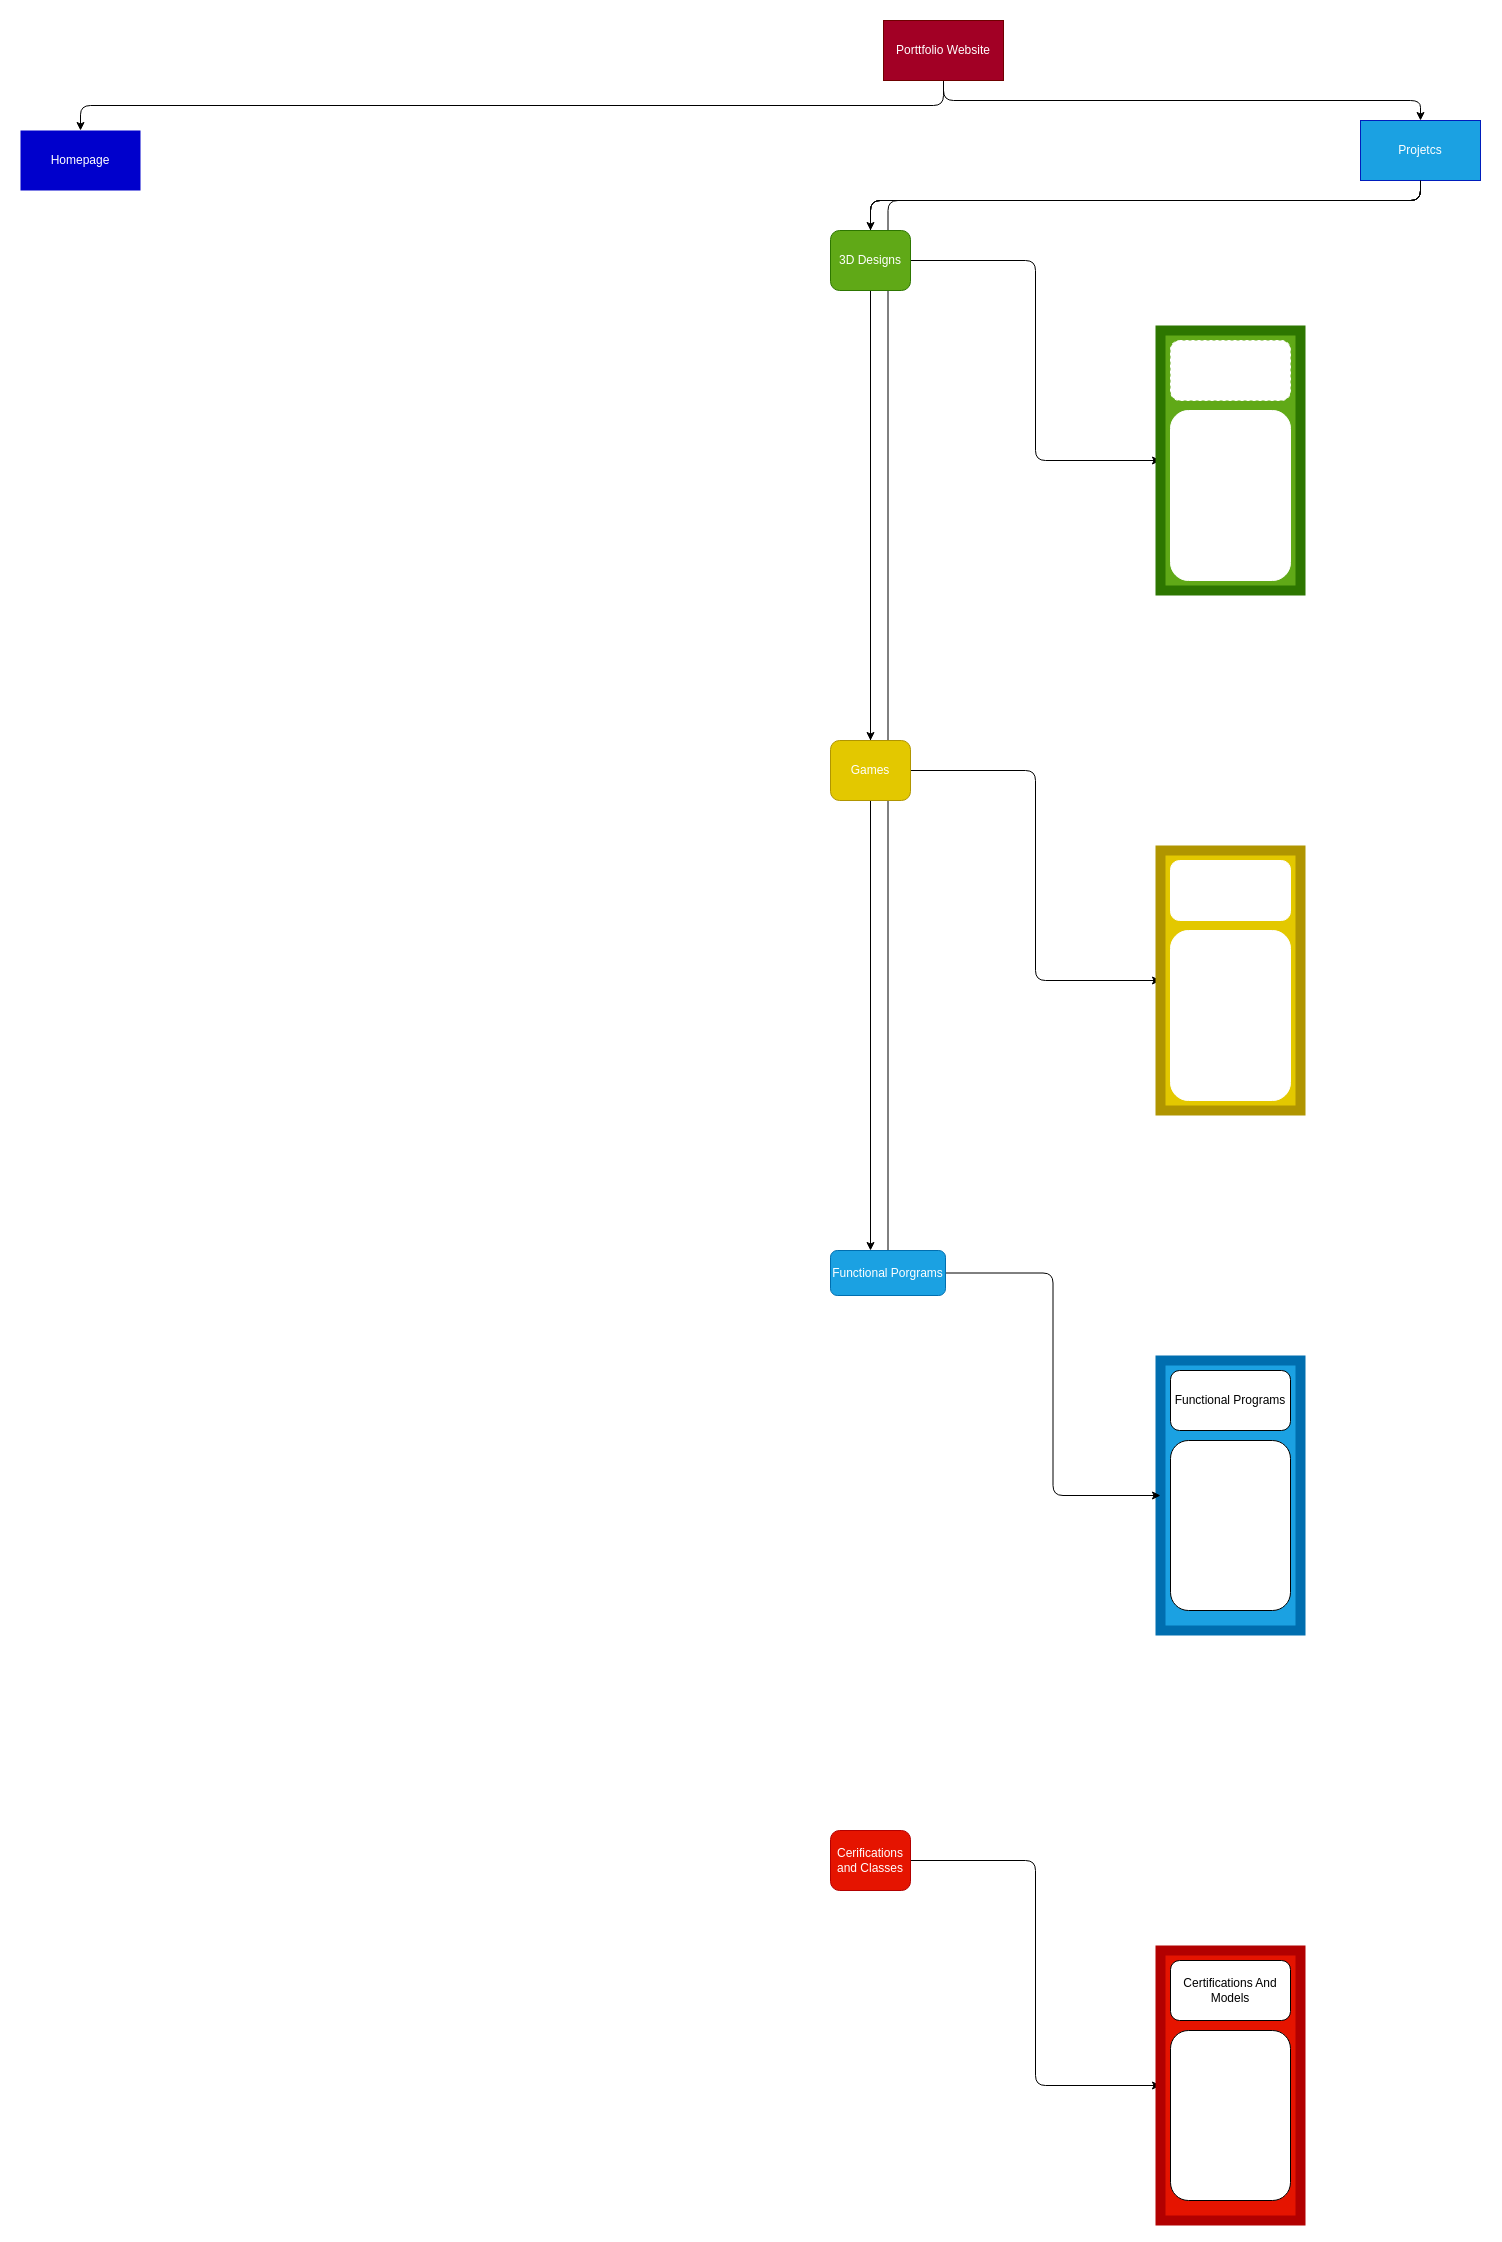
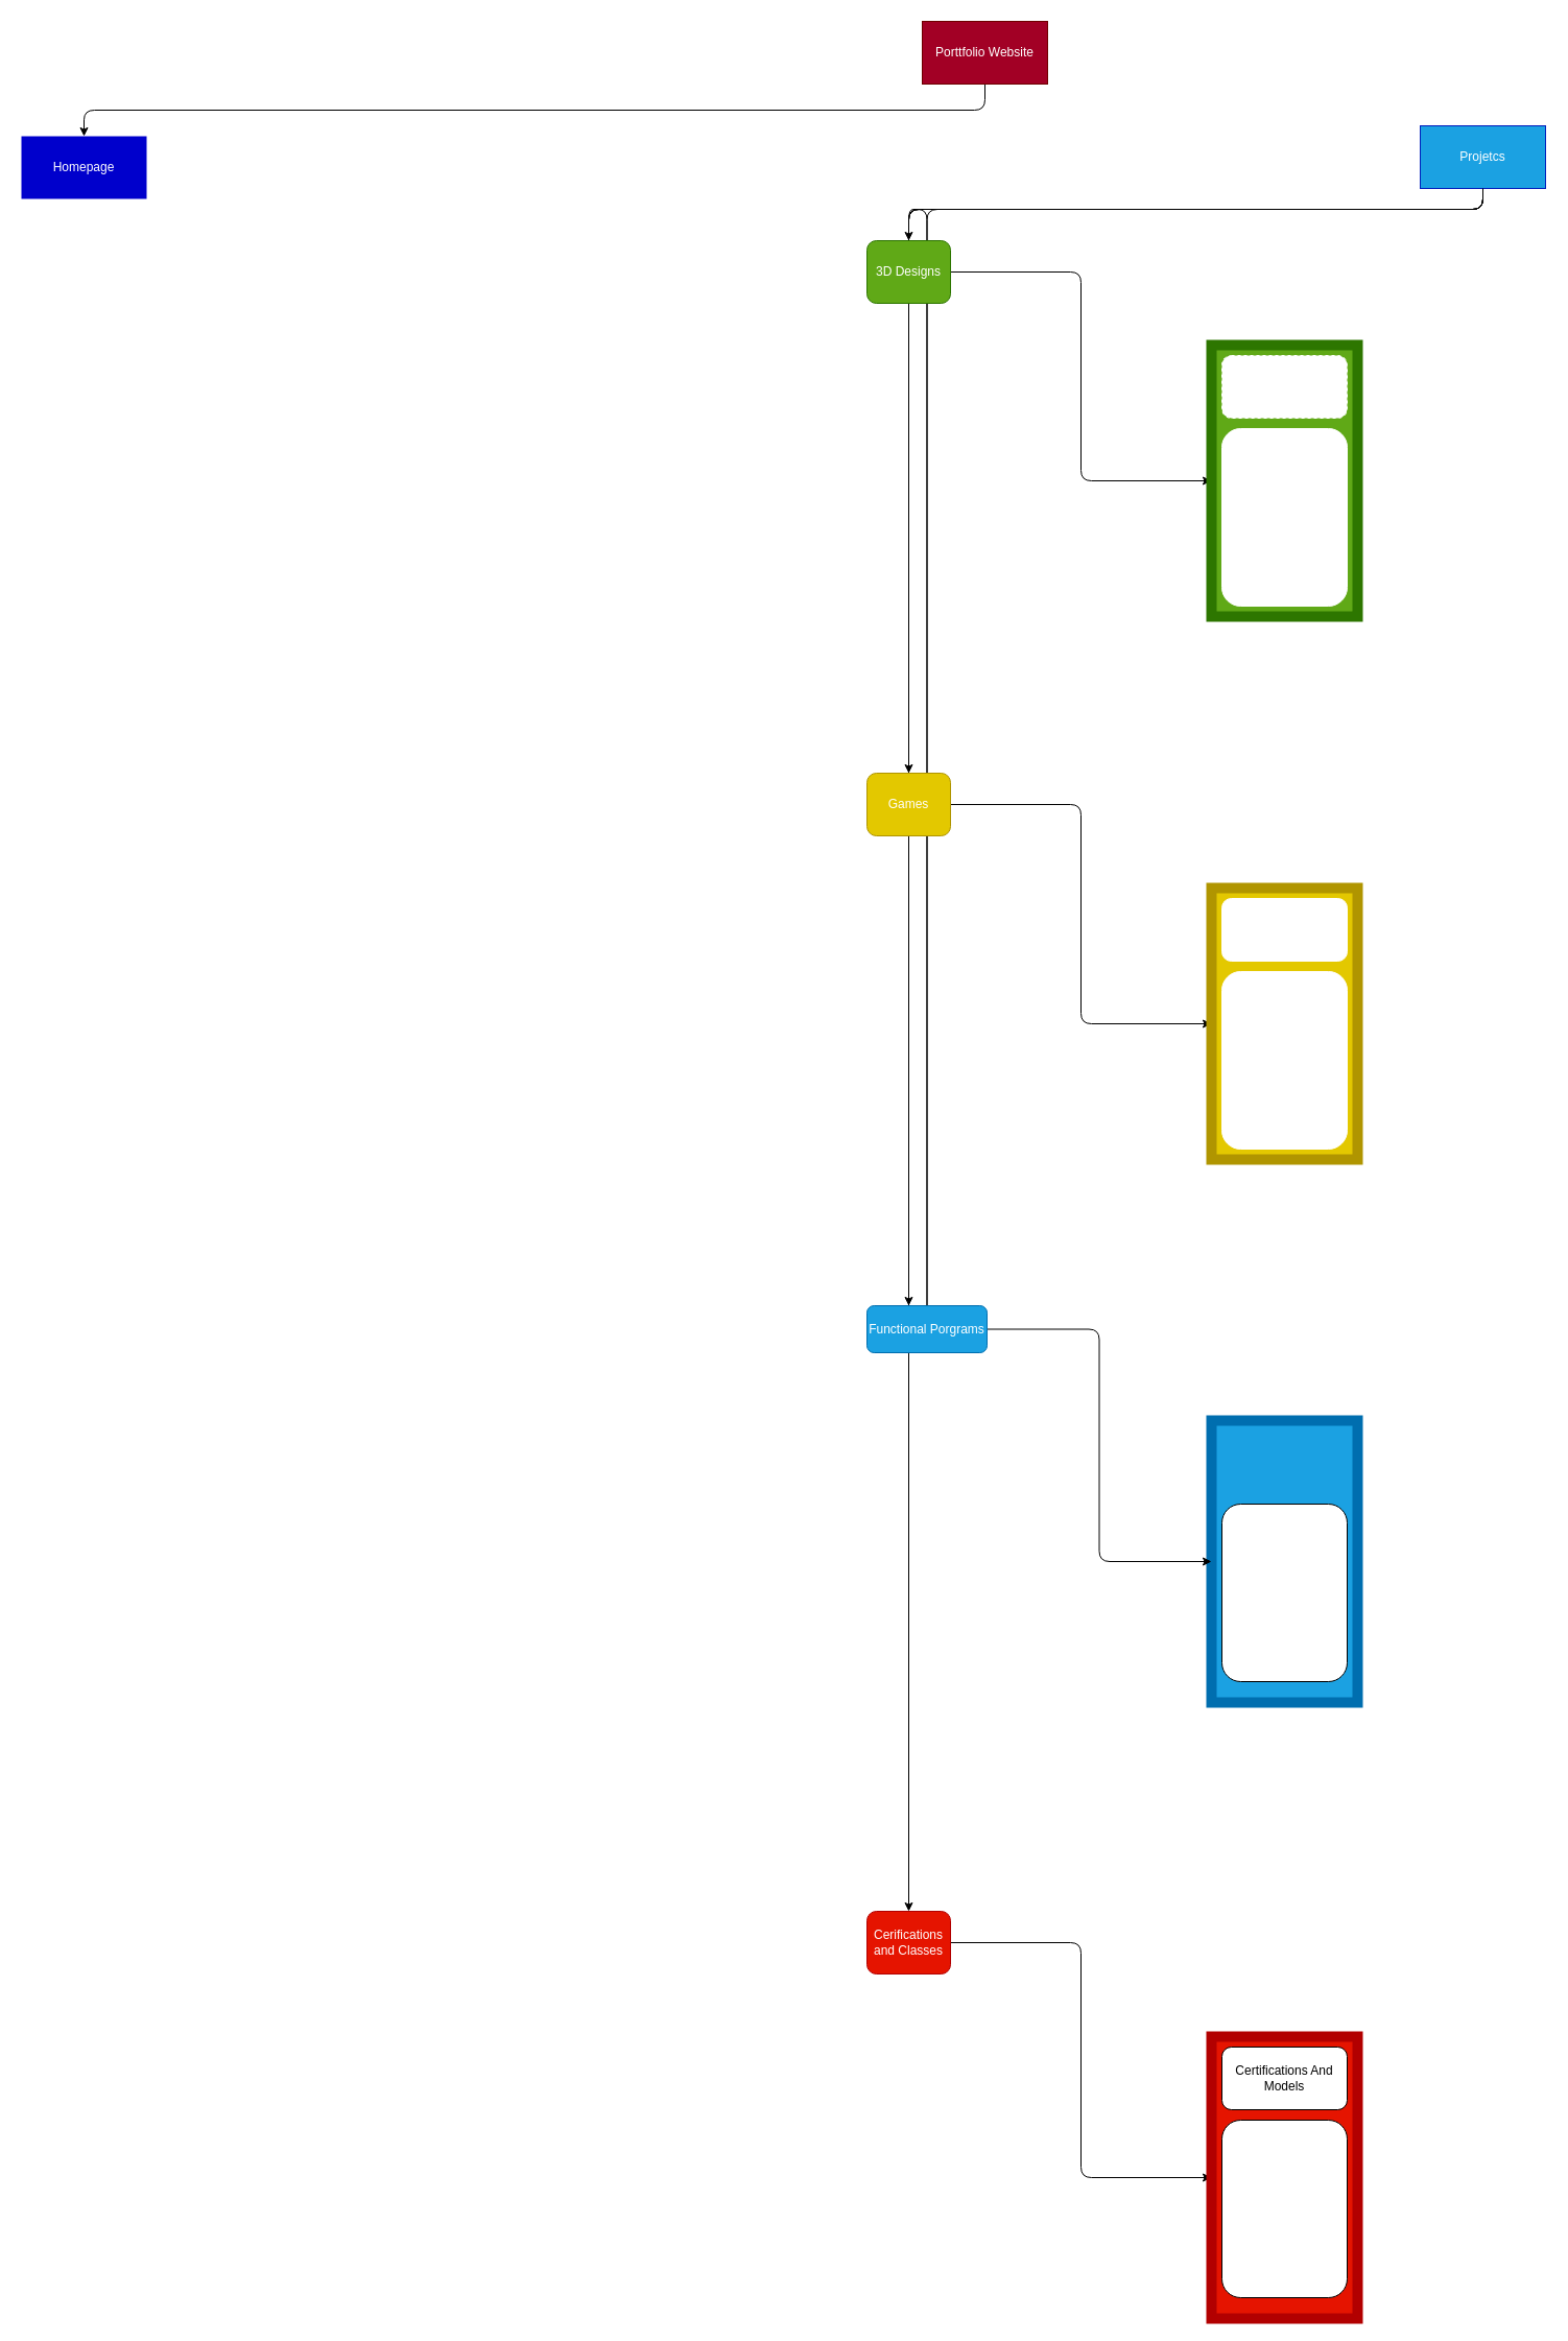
- <mxCell id="3" style="edgeStyle=orthogonalEdgeStyle;html=1;exitX=0.5;exitY=1;exitDx=0;exitDy=0;entryX=0.5;entryY=0;entryDx=0;entryDy=0;" edge="1" parent="1" source="4" target="10"><mxGeometry relative="1" as="geometry" /></mxCell>
- <mxCell id="25" value="Functional Programs" style="rounded=1;whiteSpace=wrap;html=1;" vertex="1" parent="23"><mxGeometry x="10" y="10" width="120" height="60" as="geometry" /></mxCell>
+ <mxCell id="9" style="edgeStyle=orthogonalEdgeStyle;html=1;exitX=0.5;exitY=1;exitDx=0;exitDy=0;entryX=0.5;entryY=0;entryDx=0;entryDy=0;startArrow=none;" edge="1" parent="1" source="29" target="14"><mxGeometry relative="1" as="geometry"><Array as="points"><mxPoint x="870" y="200" /></Array></mxGeometry></mxCell>
